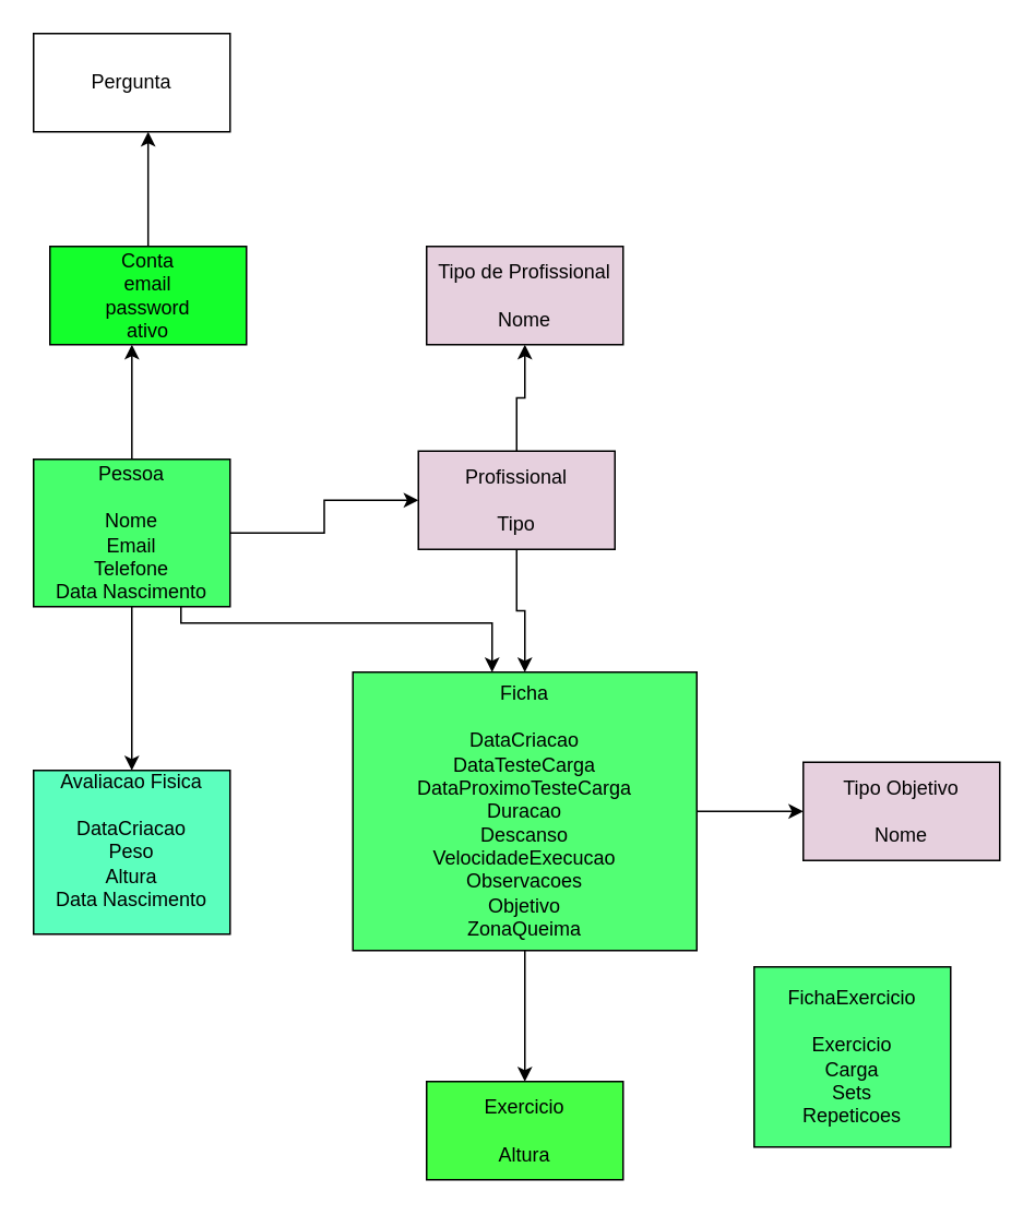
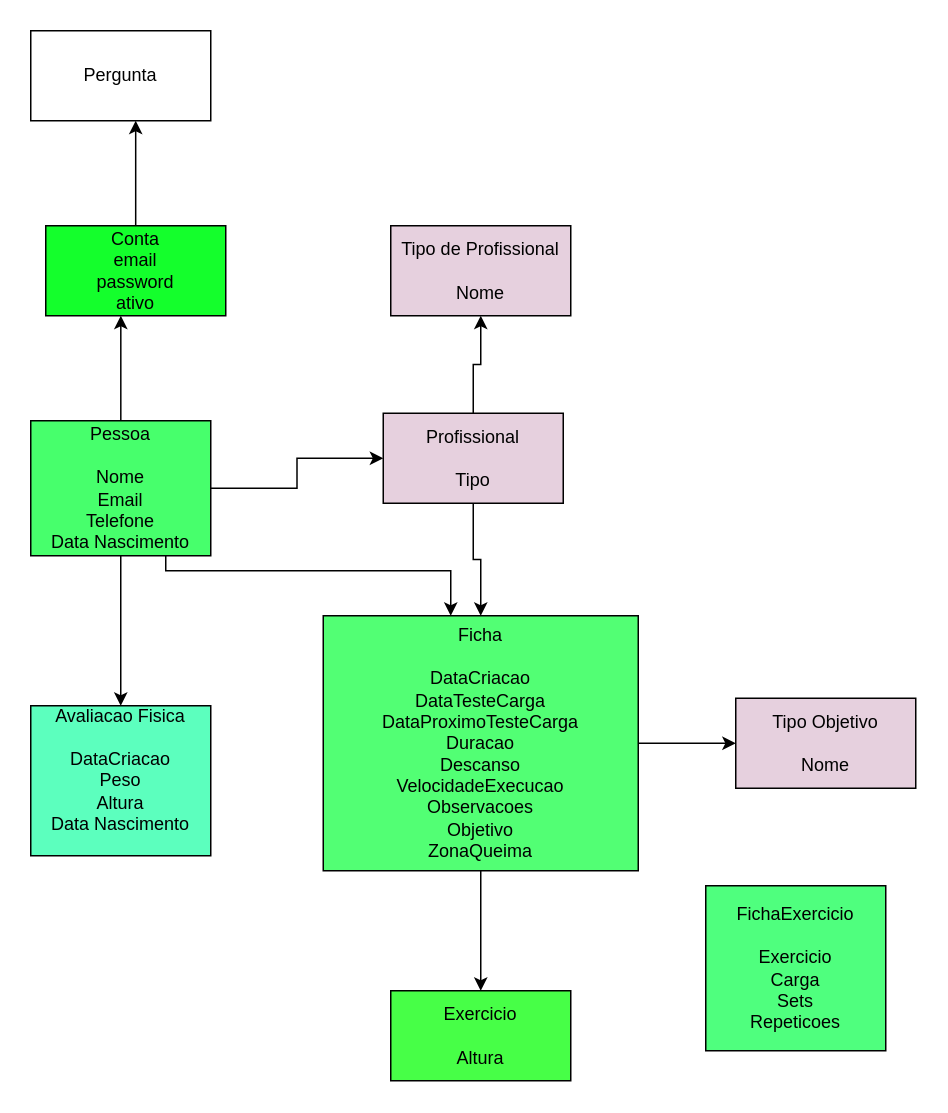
- <mxCell id="18" value="FichaExercicio&lt;br&gt;&lt;br&gt;Exercicio&lt;br&gt;Carga&lt;br&gt;Sets&lt;br&gt;Repeticoes" style="rounded=0;whiteSpace=wrap;html=1;fillColor=#4FFF7E;" parent="1" vertex="1"><mxGeometry x="460" y="590" width="120" height="110" as="geometry" /></mxCell>
+ <mxCell id="18" value="FichaExercicio&lt;br&gt;&lt;br&gt;Exercicio&lt;br&gt;Carga&lt;br&gt;Sets&lt;br&gt;Repeticoes" style="rounded=0;whiteSpace=wrap;html=1;fillColor=#4FFF7E;" parent="1" vertex="1"><mxGeometry x="470" y="590" width="120" height="110" as="geometry" /></mxCell>
